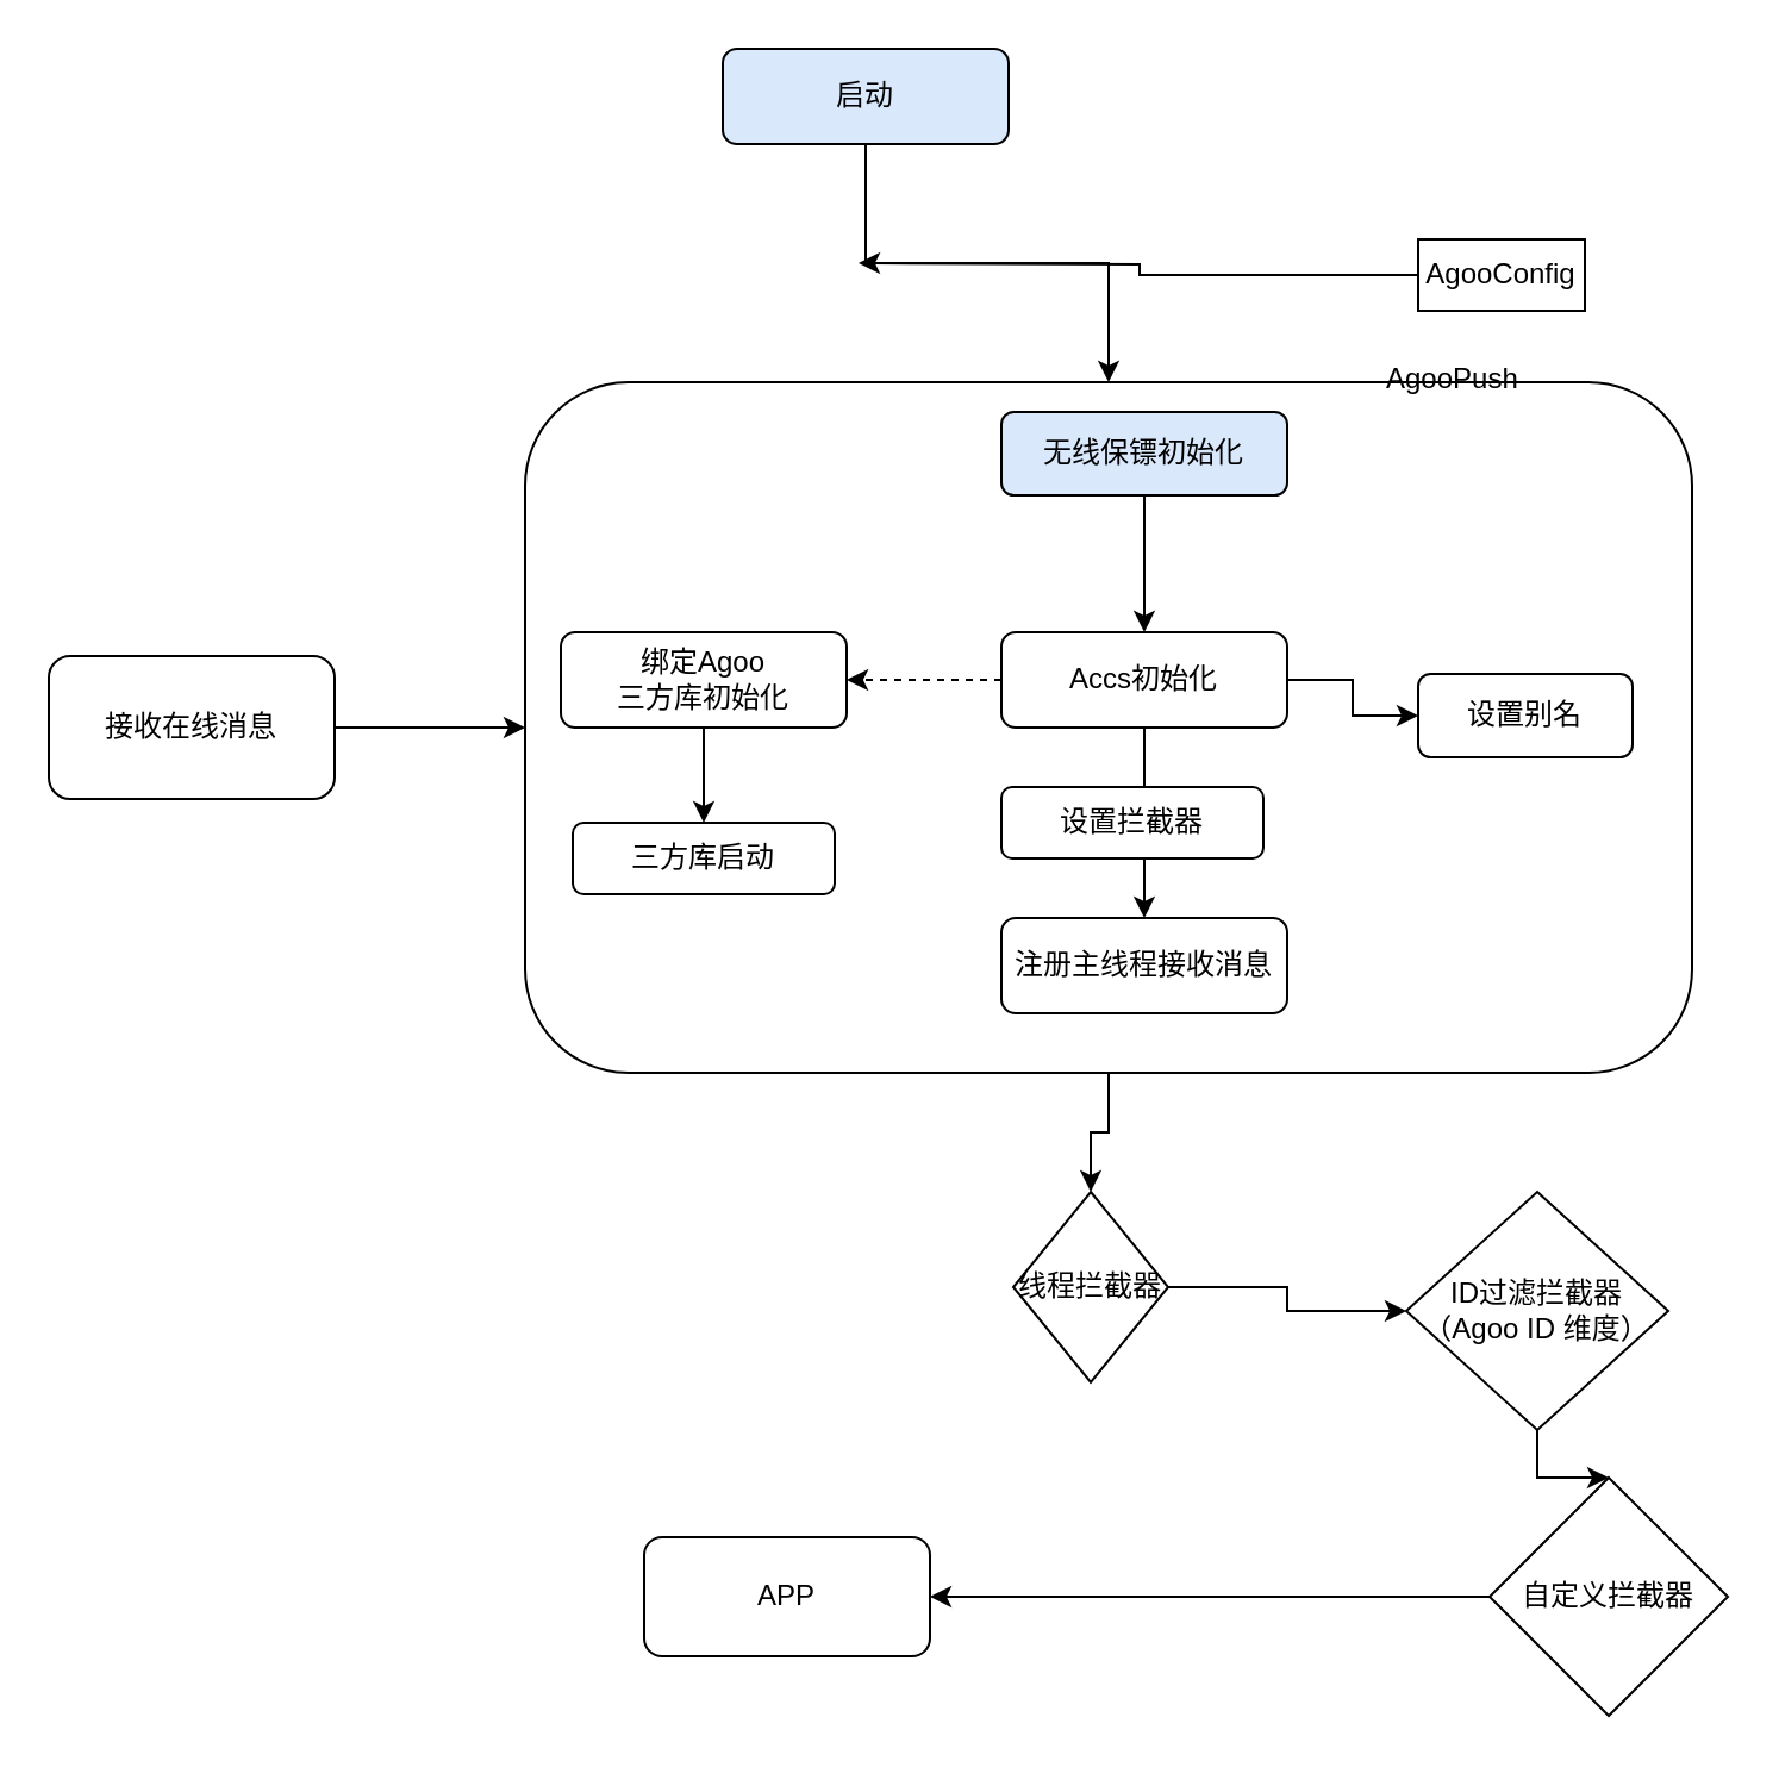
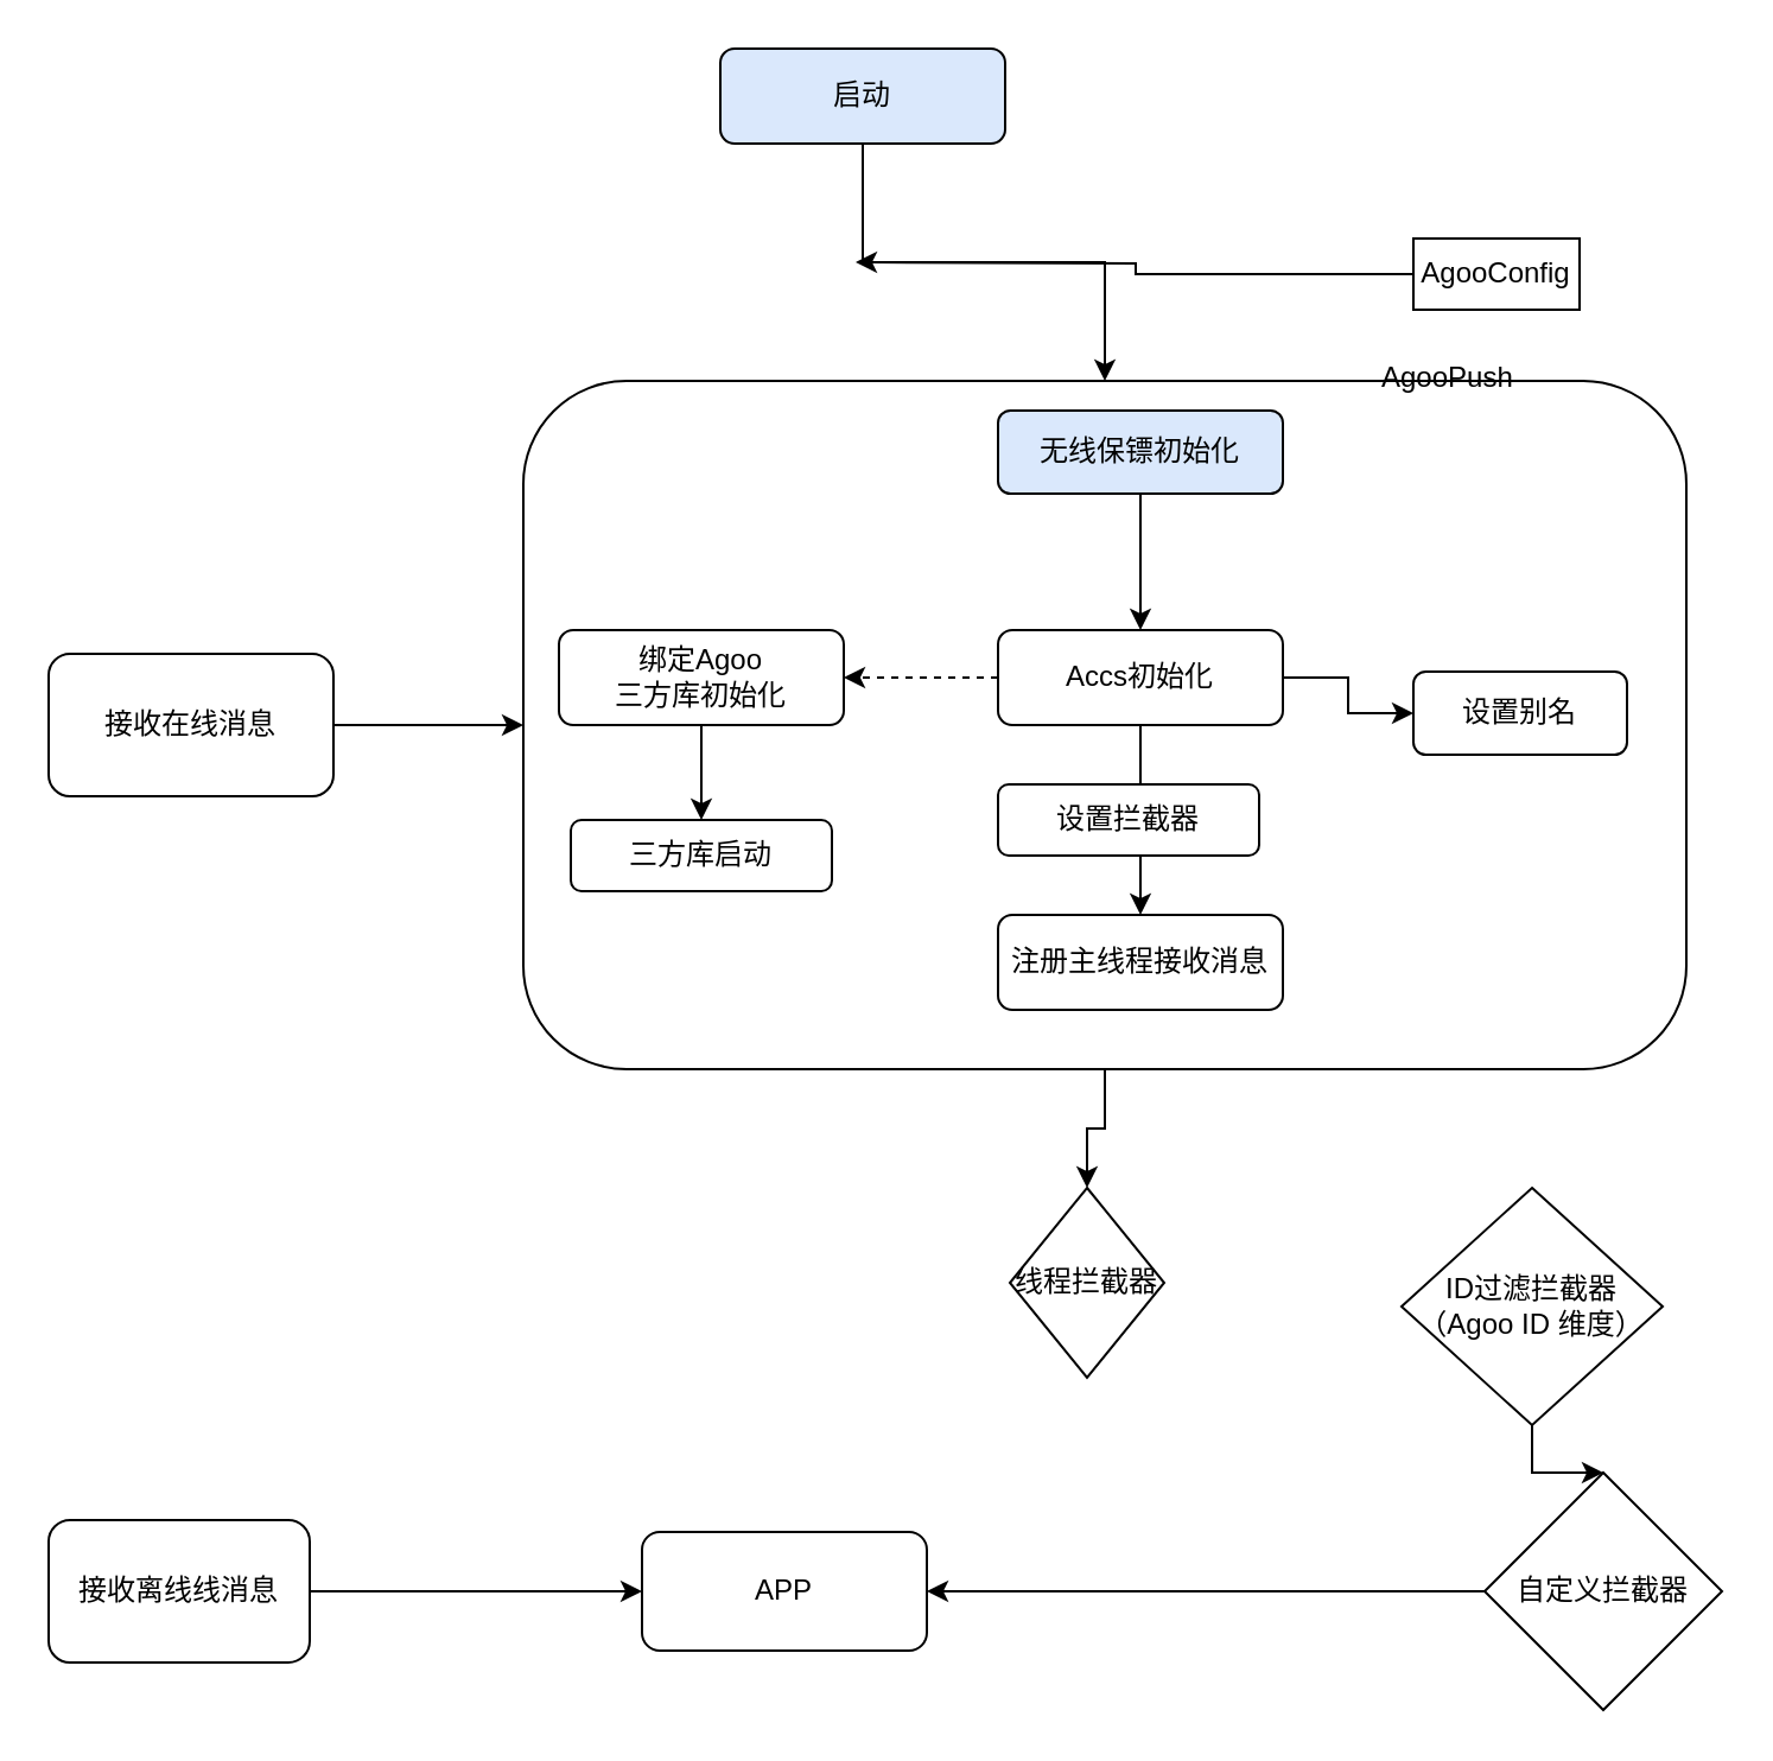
- <mxCell id="14" style="edgeStyle=orthogonalEdgeStyle;rounded=0;orthogonalLoop=1;jettySize=auto;html=1;entryX=0;entryY=0.5;entryDx=0;entryDy=0;" edge="1" parent="1" source="15" target="17"><mxGeometry relative="1" as="geometry" /></mxCell>
+ <mxCell id="7" value="&lt;span style=&quot;white-space: normal&quot;&gt;接收离线线消息&lt;/span&gt;" style="rounded=1;whiteSpace=wrap;html=1;fillColor=none;" vertex="1" parent="1"><mxGeometry x="20" y="640" width="110" height="60" as="geometry" /></mxCell>
+ <mxCell id="6" style="edgeStyle=orthogonalEdgeStyle;rounded=0;orthogonalLoop=1;jettySize=auto;html=1;entryX=0;entryY=0.5;entryDx=0;entryDy=0;" edge="1" parent="1" source="7" target="13"><mxGeometry relative="1" as="geometry"><mxPoint x="155" y="410" as="targetPoint" /></mxGeometry></mxCell>
